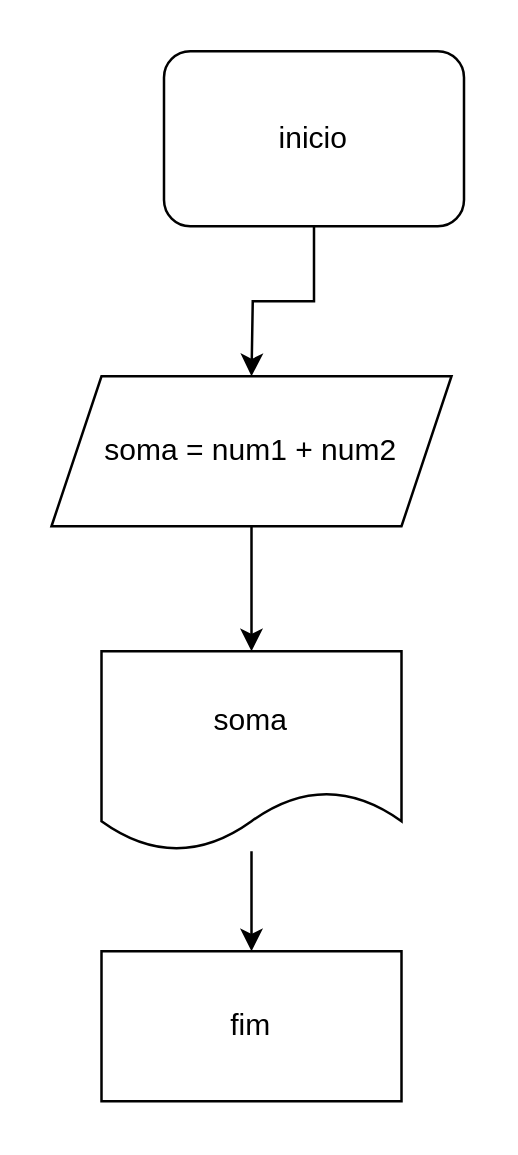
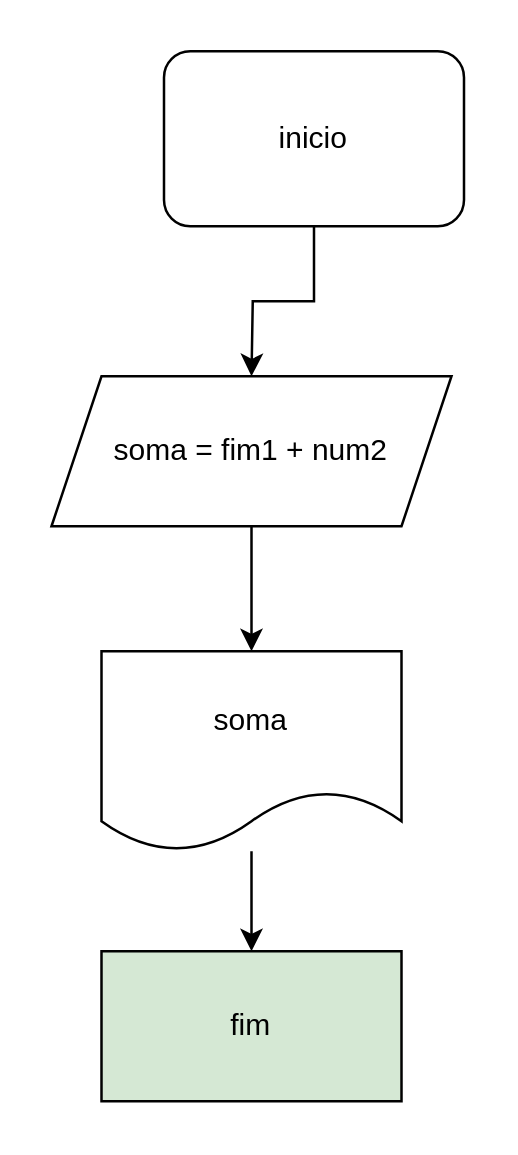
- <mxCell id="5" value="&lt;font style=&quot;vertical-align: inherit&quot;&gt;&lt;font style=&quot;vertical-align: inherit&quot;&gt;soma = num1 + num2&lt;/font&gt;&lt;/font&gt;" style="shape=parallelogram;perimeter=parallelogramPerimeter;whiteSpace=wrap;html=1;fixedSize=1;" vertex="1" parent="1"><mxGeometry x="20" y="150" width="160" height="60" as="geometry" /></mxCell>
+ <mxCell id="5" value="&lt;font style=&quot;vertical-align: inherit&quot;&gt;&lt;font style=&quot;vertical-align: inherit&quot;&gt;soma = fim1 + num2&lt;/font&gt;&lt;/font&gt;" style="shape=parallelogram;perimeter=parallelogramPerimeter;whiteSpace=wrap;html=1;fixedSize=1;" vertex="1" parent="1"><mxGeometry x="20" y="150" width="160" height="60" as="geometry" /></mxCell>
- <mxCell id="8" value="&lt;font style=&quot;vertical-align: inherit&quot;&gt;&lt;font style=&quot;vertical-align: inherit&quot;&gt;&lt;font style=&quot;vertical-align: inherit&quot;&gt;&lt;font style=&quot;vertical-align: inherit&quot;&gt;fim&lt;/font&gt;&lt;/font&gt;&lt;/font&gt;&lt;/font&gt;" style="rounded=0;whiteSpace=wrap;html=1;" vertex="1" parent="1"><mxGeometry x="40" y="380" width="120" height="60" as="geometry" /></mxCell>
+ <mxCell id="8" value="&lt;font style=&quot;vertical-align: inherit&quot;&gt;&lt;font style=&quot;vertical-align: inherit&quot;&gt;&lt;font style=&quot;vertical-align: inherit&quot;&gt;&lt;font style=&quot;vertical-align: inherit&quot;&gt;fim&lt;/font&gt;&lt;/font&gt;&lt;/font&gt;&lt;/font&gt;" style="rounded=0;whiteSpace=wrap;html=1;fillColor=#d5e8d4;" vertex="1" parent="1"><mxGeometry x="40" y="380" width="120" height="60" as="geometry" /></mxCell>
